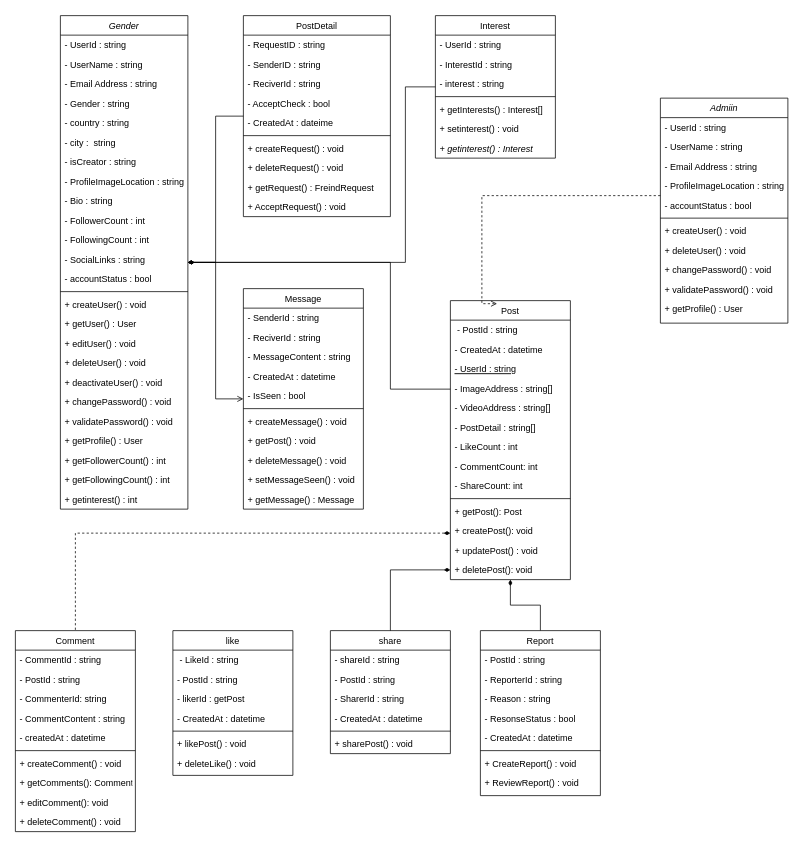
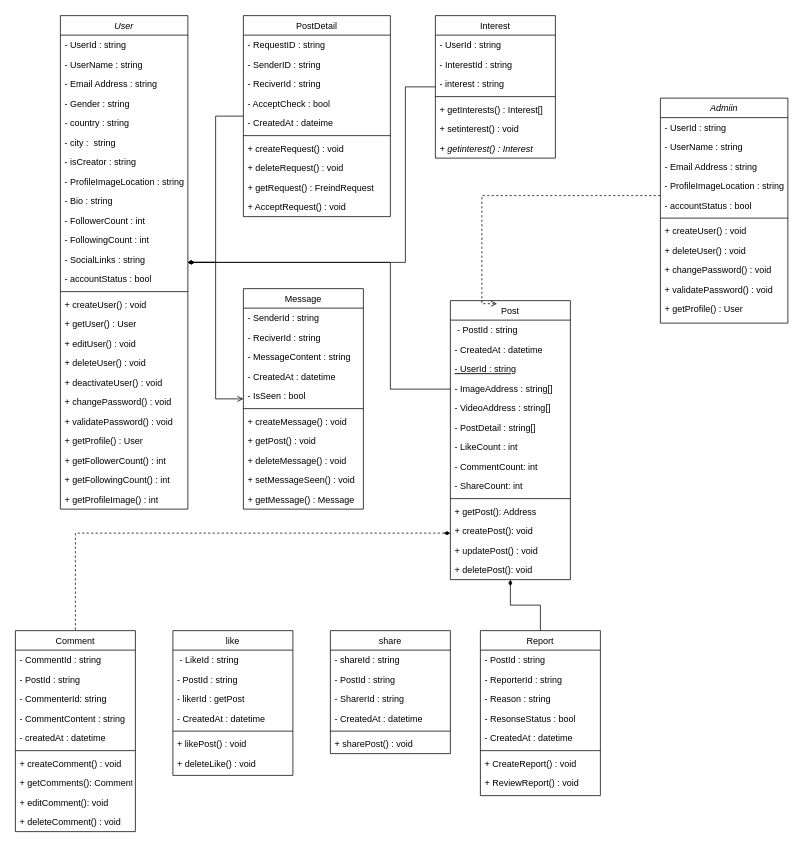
- <mxCell id="6" value="Gender" style="swimlane;fontStyle=2;align=center;verticalAlign=top;childLayout=stackLayout;horizontal=1;startSize=26;horizontalStack=0;resizeParent=1;resizeLast=0;collapsible=1;marginBottom=0;rounded=0;shadow=0;strokeWidth=1;" parent="1" vertex="1"><mxGeometry x="80" y="20" width="170" height="658" as="geometry"><mxRectangle x="230" y="140" width="160" height="26" as="alternateBounds" /></mxGeometry></mxCell>
+ <mxCell id="6" value="User" style="swimlane;fontStyle=2;align=center;verticalAlign=top;childLayout=stackLayout;horizontal=1;startSize=26;horizontalStack=0;resizeParent=1;resizeLast=0;collapsible=1;marginBottom=0;rounded=0;shadow=0;strokeWidth=1;" parent="1" vertex="1"><mxGeometry x="80" y="20" width="170" height="658" as="geometry"><mxRectangle x="230" y="140" width="160" height="26" as="alternateBounds" /></mxGeometry></mxCell>
- <mxCell id="31" value="+ getinterest() : int" style="text;align=left;verticalAlign=top;spacingLeft=4;spacingRight=4;overflow=hidden;rotatable=0;points=[[0,0.5],[1,0.5]];portConstraint=eastwest;rounded=0;shadow=0;html=0;" vertex="1" parent="6"><mxGeometry y="632" width="170" height="26" as="geometry" /></mxCell>
+ <mxCell id="31" value="+ getProfileImage() : int" style="text;align=left;verticalAlign=top;spacingLeft=4;spacingRight=4;overflow=hidden;rotatable=0;points=[[0,0.5],[1,0.5]];portConstraint=eastwest;rounded=0;shadow=0;html=0;" vertex="1" parent="6"><mxGeometry y="632" width="170" height="26" as="geometry" /></mxCell>
- <mxCell id="45" value="+ getPost(): Post" style="text;align=left;verticalAlign=top;spacingLeft=4;spacingRight=4;overflow=hidden;rotatable=0;points=[[0,0.5],[1,0.5]];portConstraint=eastwest;rounded=0;shadow=0;html=0;" vertex="1" parent="34"><mxGeometry y="268" width="160" height="26" as="geometry" /></mxCell>
+ <mxCell id="45" value="+ getPost(): Address" style="text;align=left;verticalAlign=top;spacingLeft=4;spacingRight=4;overflow=hidden;rotatable=0;points=[[0,0.5],[1,0.5]];portConstraint=eastwest;rounded=0;shadow=0;html=0;" vertex="1" parent="34"><mxGeometry y="268" width="160" height="26" as="geometry" /></mxCell>
- <mxCell id="127" style="edgeStyle=orthogonalEdgeStyle;rounded=0;orthogonalLoop=1;jettySize=auto;html=1;entryX=0.5;entryY=0;entryDx=0;entryDy=0;endArrow=none;endFill=0;startArrow=diamondThin;startFill=1;" edge="1" parent="1" source="48" target="80"><mxGeometry relative="1" as="geometry" /></mxCell>
